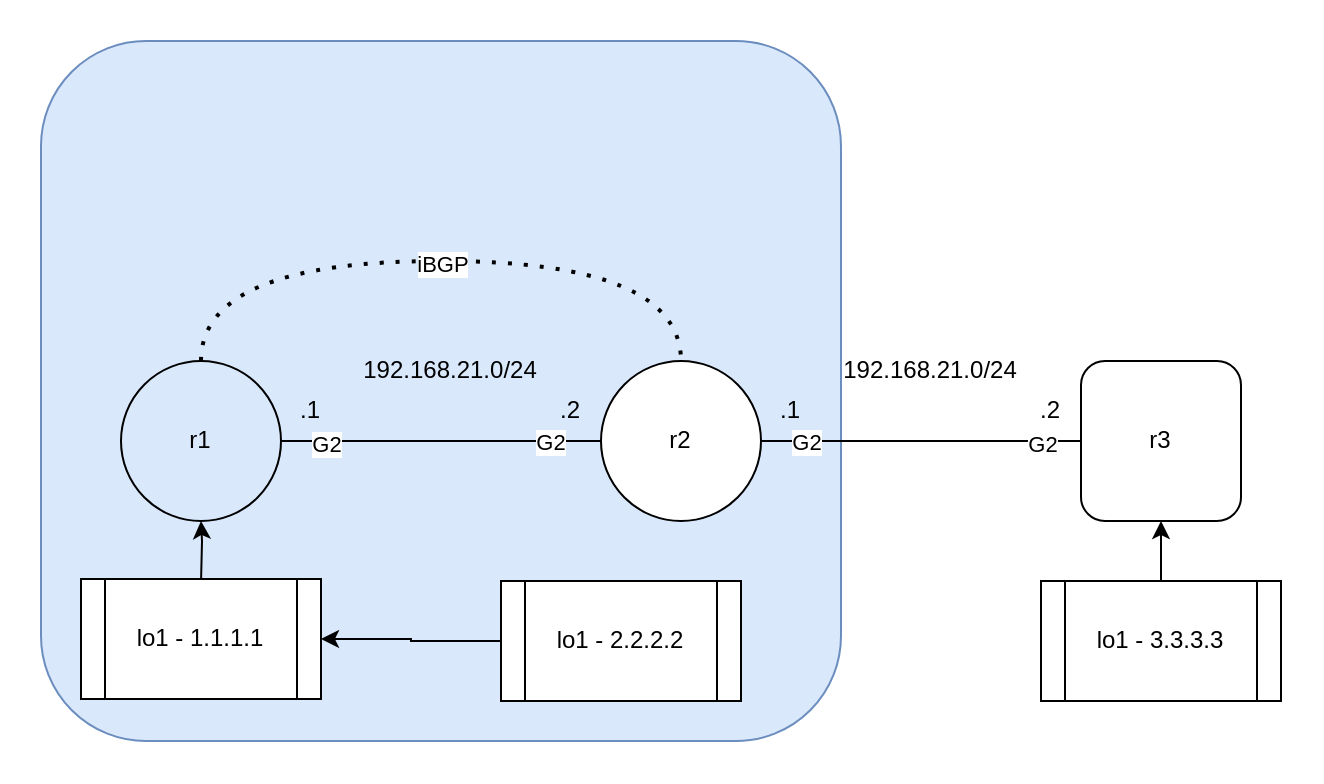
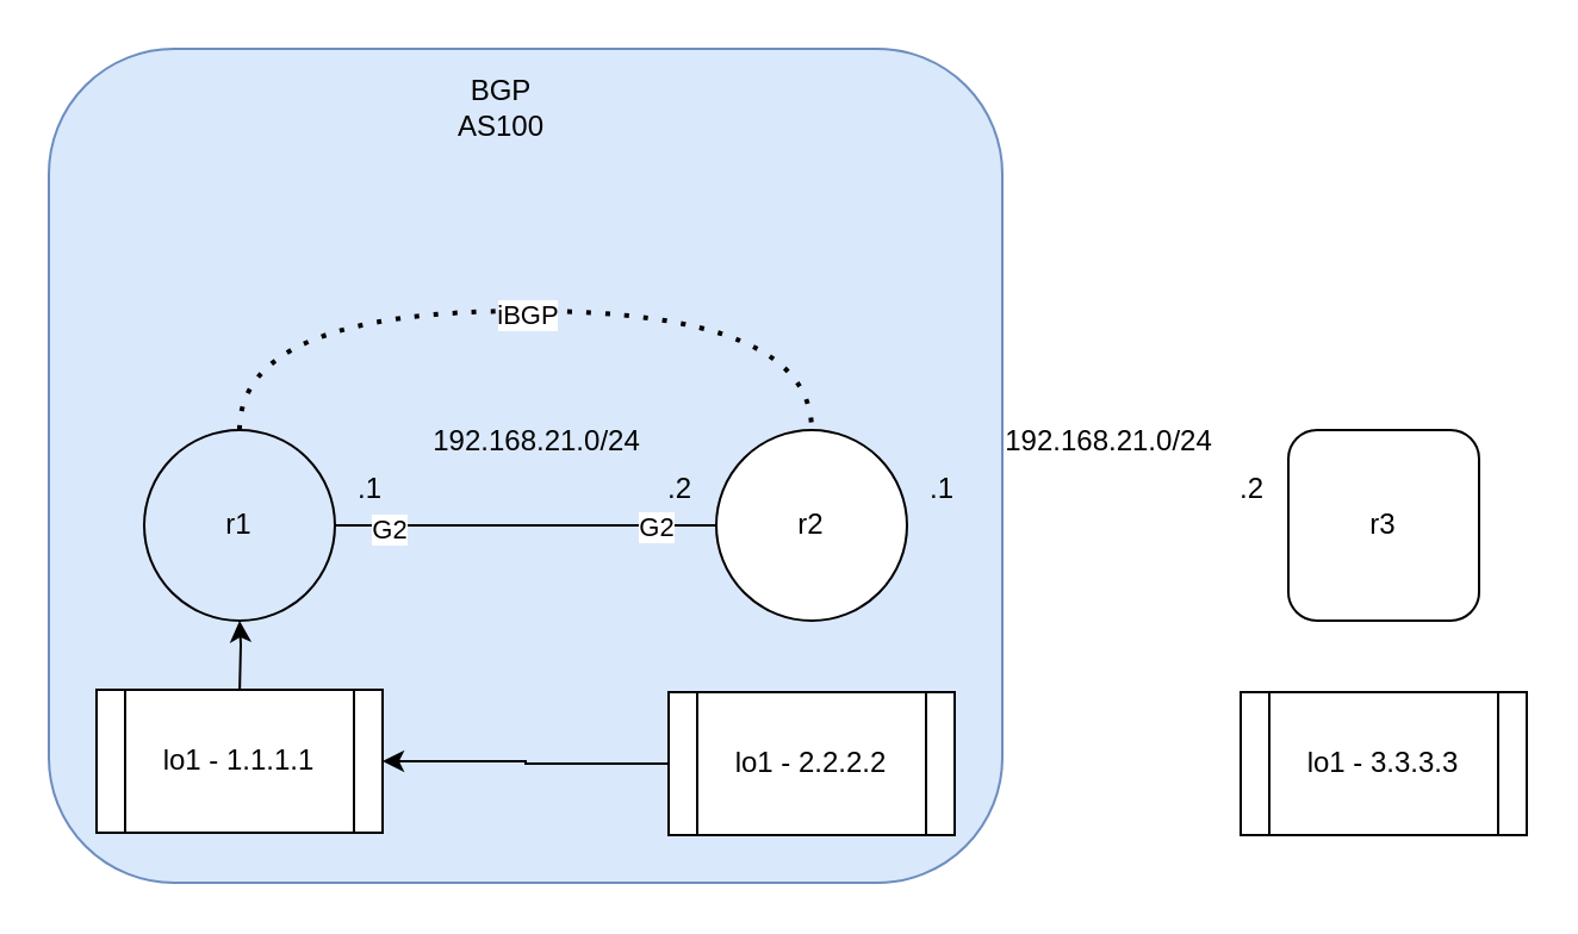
+ <mxCell id="24" value="BGP AS100" style="text;html=1;strokeColor=none;fillColor=none;align=center;verticalAlign=middle;whiteSpace=wrap;rounded=0;" parent="1" vertex="1"><mxGeometry x="180" y="30" width="60" height="30" as="geometry" /></mxCell>
- <mxCell id="7" style="edgeStyle=orthogonalEdgeStyle;rounded=0;orthogonalLoop=1;jettySize=auto;html=1;exitX=1;exitY=0.5;exitDx=0;exitDy=0;endArrow=none;endFill=0;" parent="1" source="10" target="11" edge="1"><mxGeometry relative="1" as="geometry" /></mxCell>
- <mxCell id="8" value="G2" style="edgeLabel;html=1;align=center;verticalAlign=middle;resizable=0;points=[];" parent="7" vertex="1" connectable="0"><mxGeometry x="-0.727" relative="1" as="geometry"><mxPoint as="offset" /></mxGeometry></mxCell>
- <mxCell id="9" value="G2" style="edgeLabel;html=1;align=center;verticalAlign=middle;resizable=0;points=[];" parent="7" vertex="1" connectable="0"><mxGeometry x="0.747" y="-1" relative="1" as="geometry"><mxPoint as="offset" /></mxGeometry></mxCell>
- <mxCell id="16" value="" style="edgeStyle=orthogonalEdgeStyle;rounded=0;orthogonalLoop=1;jettySize=auto;html=1;" parent="1" source="17" target="11" edge="1"><mxGeometry relative="1" as="geometry" /></mxCell>
- <mxCell id="15" value="lo1 - 2.2.2.2" style="shape=process;whiteSpace=wrap;html=1;backgroundOutline=1;" parent="1" vertex="1"><mxGeometry x="250" y="290" width="120" height="60" as="geometry" /></mxCell>
+ <mxCell id="15" value="lo1 - 2.2.2.2" style="shape=process;whiteSpace=wrap;html=1;backgroundOutline=1;" parent="1" vertex="1"><mxGeometry x="280" y="290" width="120" height="60" as="geometry" /></mxCell>
